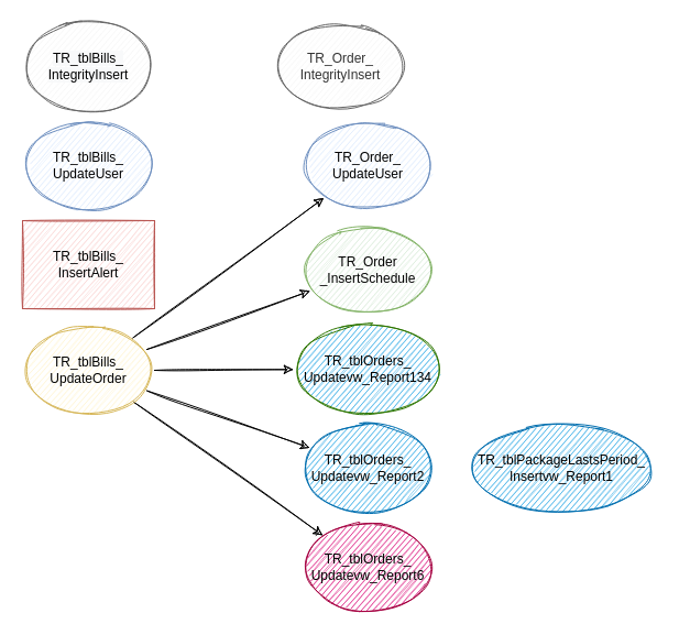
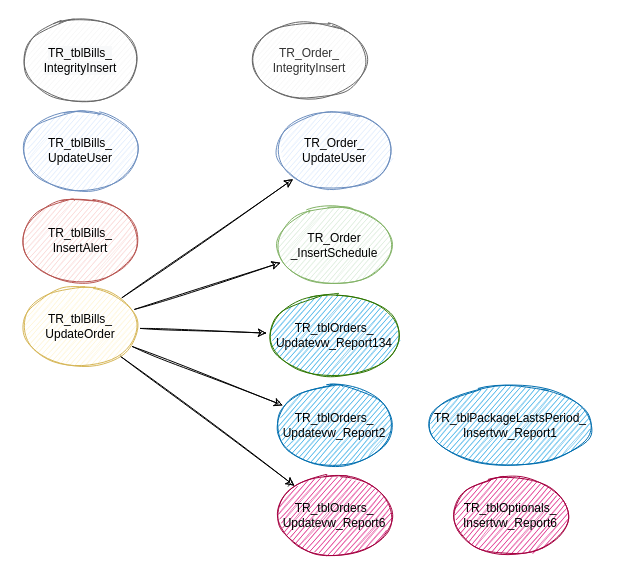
- <mxCell id="10" value="&lt;span style=&quot;text-align: left;&quot;&gt;TR_tblBills_&lt;br&gt;InsertAlert&lt;/span&gt;" style="whiteSpace=wrap;html=1;fillColor=#f8cecc;strokeColor=#b85450;sketch=1;rounded=0;" parent="1" vertex="1"><mxGeometry x="20" y="200" width="120" height="80" as="geometry" /></mxCell>
+ <mxCell id="10" value="&lt;span style=&quot;text-align: left;&quot;&gt;TR_tblBills_&lt;br&gt;InsertAlert&lt;/span&gt;" style="ellipse;whiteSpace=wrap;html=1;fillColor=#f8cecc;strokeColor=#b85450;rounded=0;sketch=1;" parent="1" vertex="1"><mxGeometry x="20" y="200" width="120" height="80" as="geometry" /></mxCell>
- <mxCell id="8" value="&lt;span style=&quot;text-align: left;&quot;&gt;TR_tblBills_&lt;br&gt;UpdateOrder&lt;/span&gt;" style="ellipse;whiteSpace=wrap;html=1;fillColor=#fff2cc;strokeColor=#d6b656;rounded=0;sketch=1;" parent="1" vertex="1"><mxGeometry x="20" y="296" width="120" height="80" as="geometry" /></mxCell>
+ <mxCell id="8" value="&lt;span style=&quot;text-align: left;&quot;&gt;TR_tblBills_&lt;br&gt;UpdateOrder&lt;/span&gt;" style="ellipse;whiteSpace=wrap;html=1;fillColor=#fff2cc;strokeColor=#d6b656;rounded=0;sketch=1;" parent="1" vertex="1"><mxGeometry x="20" y="286" width="120" height="80" as="geometry" /></mxCell>
+ <mxCell id="14" value="&lt;span style=&quot;text-align: left;&quot;&gt;&lt;font color=&quot;#000000&quot;&gt;TR_tblOptionals_&lt;br&gt;Insertvw_Report6&lt;/font&gt;&lt;/span&gt;" style="ellipse;whiteSpace=wrap;html=1;rounded=0;sketch=1;fillColor=#d80073;fontColor=#ffffff;strokeColor=#A50040;" parent="1" vertex="1"><mxGeometry x="450" y="475" width="120" height="80" as="geometry" /></mxCell>
